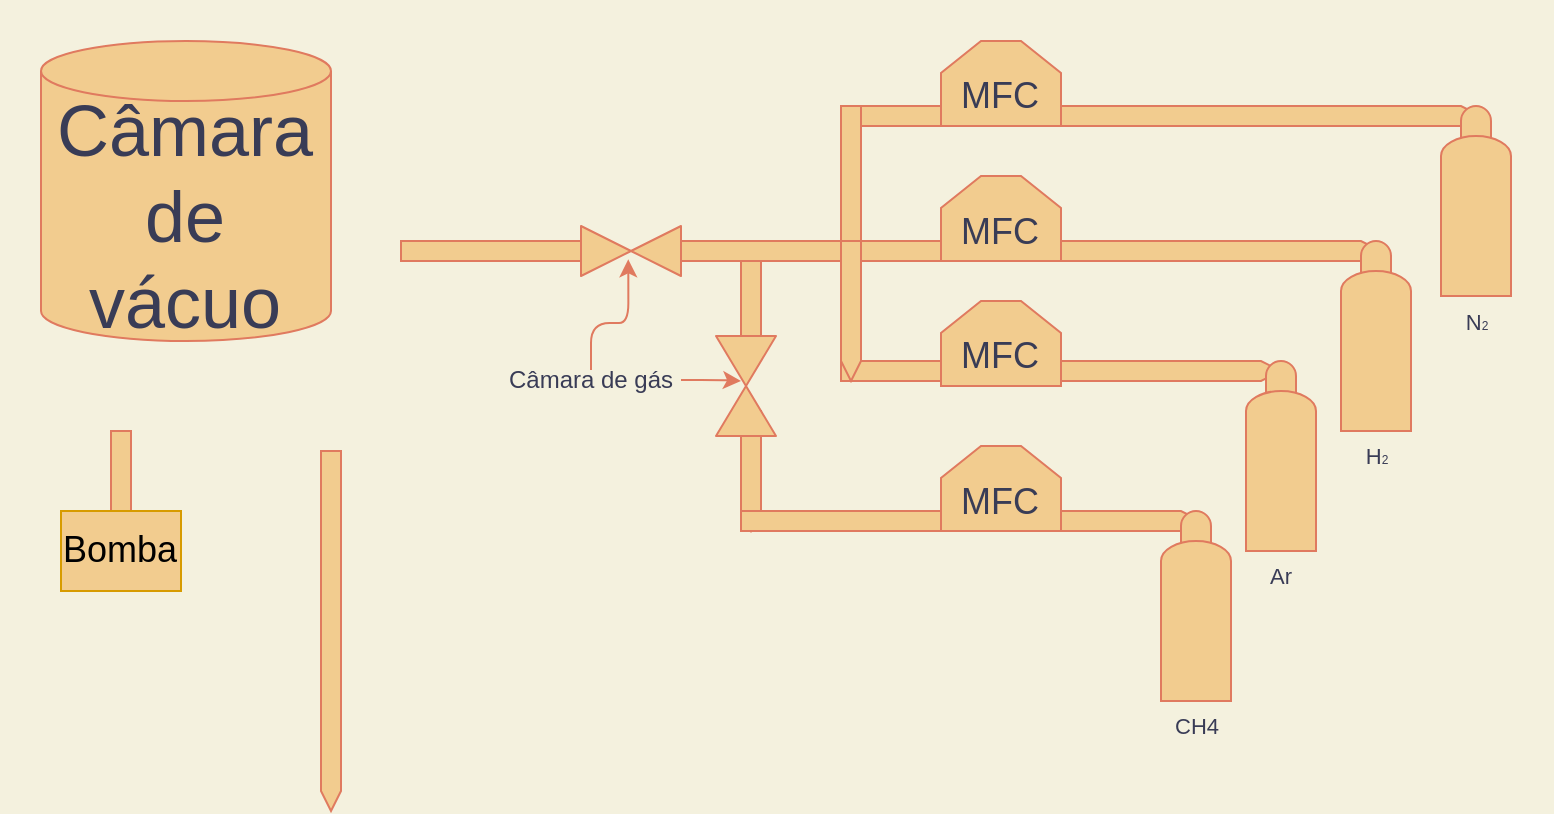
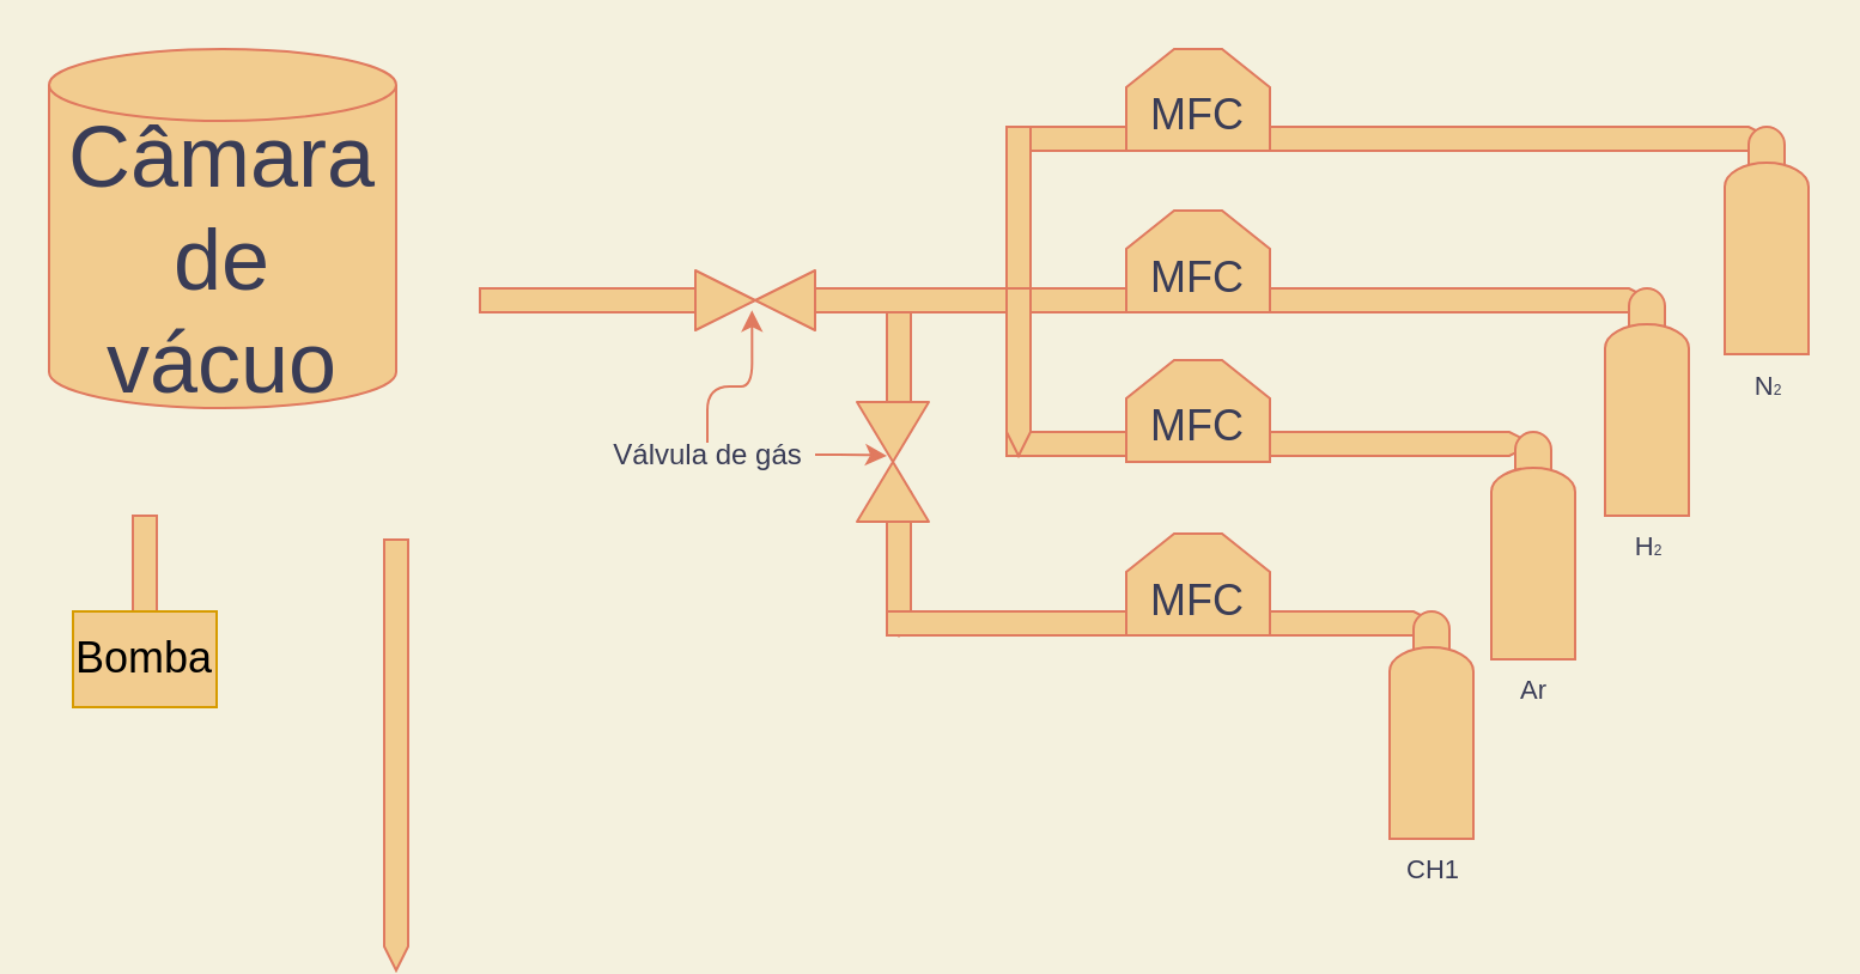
- <mxCell id="29" value="&lt;font style=&quot;font-size: 12px&quot;&gt;Câmara de gás&lt;/font&gt;" style="text;html=1;align=center;verticalAlign=middle;resizable=0;points=[];autosize=1;strokeColor=none;fillColor=none;fontSize=6;fontColor=#393C56;" parent="1" vertex="1"><mxGeometry x="250" y="184.5" width="90" height="10" as="geometry" /></mxCell>
+ <mxCell id="29" value="&lt;font style=&quot;font-size: 12px&quot;&gt;Válvula de gás&lt;/font&gt;" style="text;html=1;align=center;verticalAlign=middle;resizable=0;points=[];autosize=1;strokeColor=none;fillColor=none;fontSize=6;fontColor=#393C56;" parent="1" vertex="1"><mxGeometry x="250" y="184.5" width="90" height="10" as="geometry" /></mxCell>
- <mxCell id="23" value="CH4" style="shape=mxgraph.pid.vessels.gas_bottle;html=1;pointerEvents=1;align=center;verticalLabelPosition=bottom;verticalAlign=top;dashed=0;rounded=0;sketch=0;fontSize=11;fontColor=#393C56;strokeColor=#E07A5F;strokeWidth=1;fillColor=#F2CC8F;" parent="1" vertex="1"><mxGeometry x="580" y="255" width="35" height="95" as="geometry" /></mxCell>
+ <mxCell id="23" value="CH1" style="shape=mxgraph.pid.vessels.gas_bottle;html=1;pointerEvents=1;align=center;verticalLabelPosition=bottom;verticalAlign=top;dashed=0;rounded=0;sketch=0;fontSize=11;fontColor=#393C56;strokeColor=#E07A5F;strokeWidth=1;fillColor=#F2CC8F;" parent="1" vertex="1"><mxGeometry x="580" y="255" width="35" height="95" as="geometry" /></mxCell>
